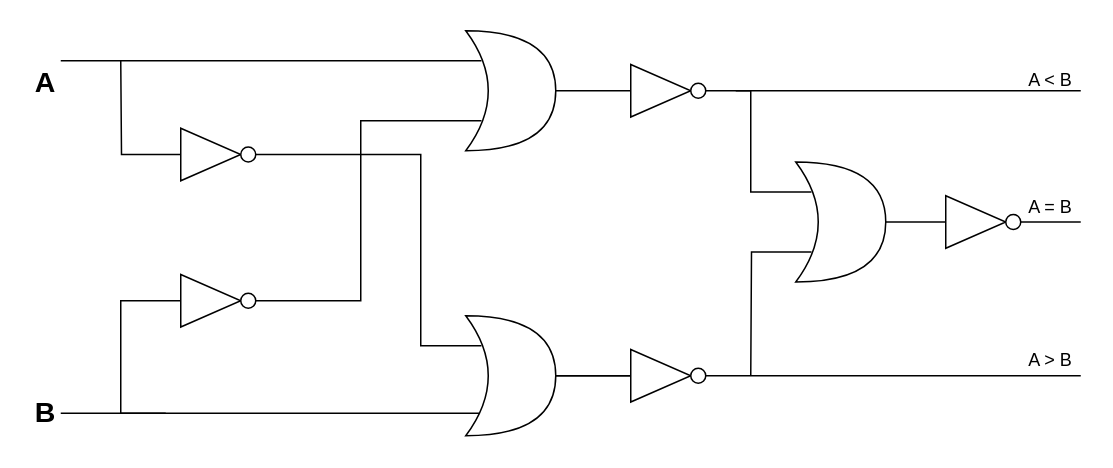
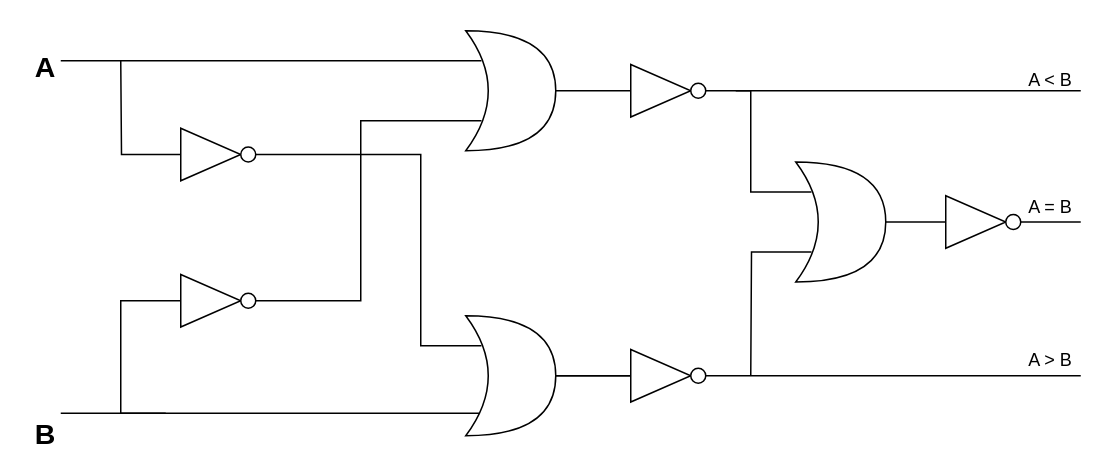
- <mxCell id="3" value="&lt;font style=&quot;font-size: 19px;&quot;&gt;&lt;b&gt;A&lt;/b&gt;&lt;/font&gt;" style="text;html=1;strokeColor=none;fillColor=none;align=center;verticalAlign=middle;whiteSpace=wrap;rounded=0;" vertex="1" parent="1"><mxGeometry x="20" y="40" width="20" height="30" as="geometry" /></mxCell>
+ <mxCell id="3" value="&lt;font style=&quot;font-size: 19px;&quot;&gt;&lt;b&gt;A&lt;/b&gt;&lt;/font&gt;" style="text;html=1;strokeColor=none;fillColor=none;align=center;verticalAlign=middle;whiteSpace=wrap;rounded=0;" vertex="1" parent="1"><mxGeometry x="20" y="30" width="20" height="30" as="geometry" /></mxCell>
- <mxCell id="5" value="&lt;font style=&quot;font-size: 19px;&quot;&gt;&lt;b&gt;B&lt;/b&gt;&lt;/font&gt;" style="text;html=1;strokeColor=none;fillColor=none;align=center;verticalAlign=middle;whiteSpace=wrap;rounded=0;" vertex="1" parent="1"><mxGeometry x="20" y="260" width="20" height="30" as="geometry" /></mxCell>
+ <mxCell id="5" value="&lt;font style=&quot;font-size: 19px;&quot;&gt;&lt;b&gt;B&lt;/b&gt;&lt;/font&gt;" style="text;html=1;strokeColor=none;fillColor=none;align=center;verticalAlign=middle;whiteSpace=wrap;rounded=0;" vertex="1" parent="1"><mxGeometry x="20" y="275" width="20" height="30" as="geometry" /></mxCell>
